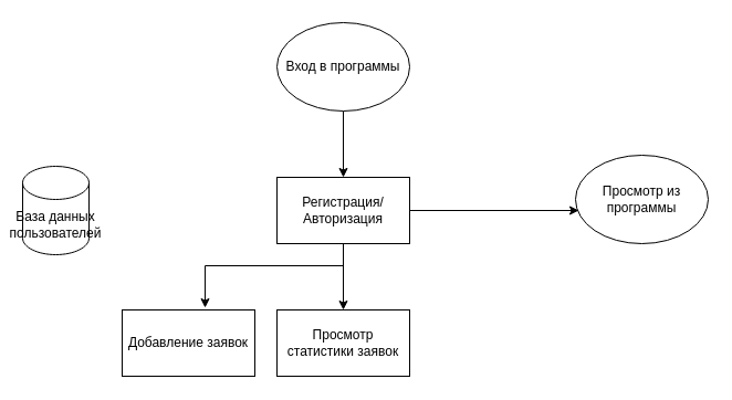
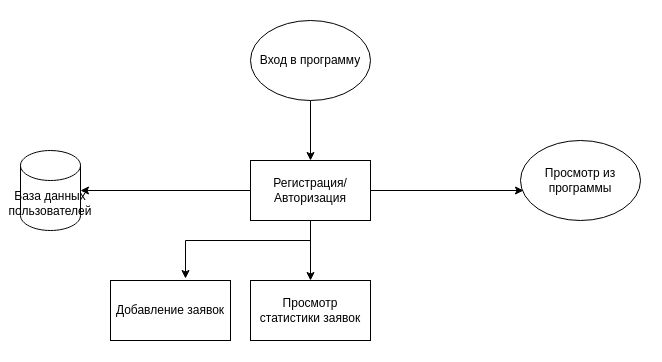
- <mxCell id="3" value="Вход в программы" style="ellipse;whiteSpace=wrap;html=1;" parent="1" vertex="1"><mxGeometry x="250" y="20" width="120" height="80" as="geometry" /></mxCell>
+ <mxCell id="3" value="Вход в программу" style="ellipse;whiteSpace=wrap;html=1;" parent="1" vertex="1"><mxGeometry x="250" y="20" width="120" height="80" as="geometry" /></mxCell>
+ <mxCell id="8" style="edgeStyle=orthogonalEdgeStyle;rounded=0;orthogonalLoop=1;jettySize=auto;html=1;entryX=1;entryY=0.5;entryDx=0;entryDy=0;entryPerimeter=0;" parent="1" source="6" target="7" edge="1"><mxGeometry relative="1" as="geometry" /></mxCell>
